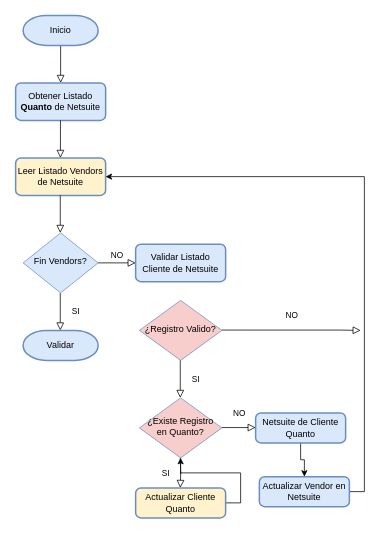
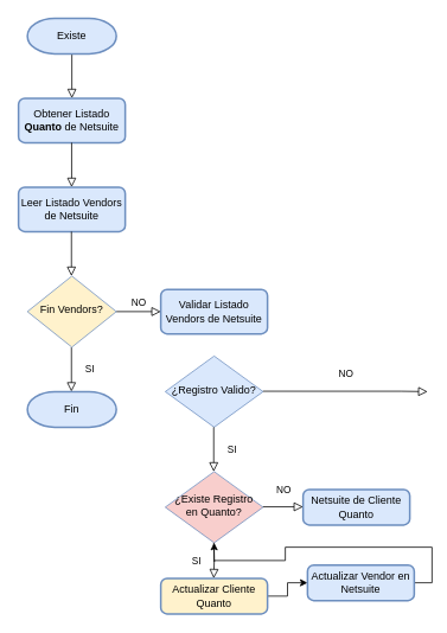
- <mxCell id="16" value="Inicio" style="strokeWidth=2;html=1;shape=mxgraph.flowchart.terminator;whiteSpace=wrap;fillColor=#dae8fc;strokeColor=#6c8ebf;" parent="1" vertex="1"><mxGeometry x="30" y="20" width="100" height="40" as="geometry" /></mxCell>
+ <mxCell id="16" value="Existe" style="strokeWidth=2;html=1;shape=mxgraph.flowchart.terminator;whiteSpace=wrap;fillColor=#dae8fc;strokeColor=#6c8ebf;" parent="1" vertex="1"><mxGeometry x="30" y="20" width="100" height="40" as="geometry" /></mxCell>
- <mxCell id="18" value="Leer Listado Vendors de Netsuite" style="rounded=1;whiteSpace=wrap;html=1;absoluteArcSize=1;arcSize=14;strokeWidth=2;fillColor=#fff2cc;strokeColor=#6c8ebf;" vertex="1" parent="1"><mxGeometry x="20" y="210" width="120" height="50" as="geometry" /></mxCell>
+ <mxCell id="18" value="Leer Listado Vendors de Netsuite" style="rounded=1;whiteSpace=wrap;html=1;absoluteArcSize=1;arcSize=14;strokeWidth=2;fillColor=#dae8fc;strokeColor=#6c8ebf;" vertex="1" parent="1"><mxGeometry x="20" y="210" width="120" height="50" as="geometry" /></mxCell>
- <mxCell id="23" style="edgeStyle=orthogonalEdgeStyle;rounded=0;orthogonalLoop=1;jettySize=auto;html=1;exitX=1;exitY=0.5;exitDx=0;exitDy=0;entryX=1;entryY=0.5;entryDx=0;entryDy=0;fontSize=12;" edge="1" parent="1" source="24" target="18"><mxGeometry relative="1" as="geometry" /></mxCell>
+ <mxCell id="23" style="edgeStyle=orthogonalEdgeStyle;rounded=0;orthogonalLoop=1;jettySize=auto;html=1;exitX=1;exitY=0.5;exitDx=0;exitDy=0;fontSize=12;" edge="1" parent="1" source="24" target="11"><mxGeometry relative="1" as="geometry" /></mxCell>
- <mxCell id="5" value="Fin Vendors?" style="rhombus;whiteSpace=wrap;html=1;shadow=0;fontFamily=Helvetica;fontSize=12;align=center;strokeWidth=1;spacing=6;spacingTop=-4;fillColor=#dae8fc;strokeColor=#6c8ebf;" parent="1" vertex="1"><mxGeometry x="30" y="310" width="100" height="80" as="geometry" /></mxCell>
+ <mxCell id="5" value="Fin Vendors?" style="rhombus;whiteSpace=wrap;html=1;shadow=0;fontFamily=Helvetica;fontSize=12;align=center;strokeWidth=1;spacing=6;spacingTop=-4;fillColor=#fff2cc;strokeColor=#6c8ebf;" parent="1" vertex="1"><mxGeometry x="30" y="310" width="100" height="80" as="geometry" /></mxCell>
- <mxCell id="20" value="Validar Listado Cliente de Netsuite" style="rounded=1;whiteSpace=wrap;html=1;absoluteArcSize=1;arcSize=14;strokeWidth=2;fillColor=#dae8fc;strokeColor=#6c8ebf;" vertex="1" parent="1"><mxGeometry x="180" y="325" width="120" height="50" as="geometry" /></mxCell>
+ <mxCell id="20" value="Validar Listado Vendors de Netsuite" style="rounded=1;whiteSpace=wrap;html=1;absoluteArcSize=1;arcSize=14;strokeWidth=2;fillColor=#dae8fc;strokeColor=#6c8ebf;" vertex="1" parent="1"><mxGeometry x="180" y="325" width="120" height="50" as="geometry" /></mxCell>
- <mxCell id="8" value="¿Registro Valido?" style="rhombus;whiteSpace=wrap;html=1;shadow=0;fontFamily=Helvetica;fontSize=12;align=center;strokeWidth=1;spacing=6;spacingTop=-4;fillColor=#f8cecc;strokeColor=#6c8ebf;" parent="1" vertex="1"><mxGeometry x="185" y="400" width="110" height="80" as="geometry" /></mxCell>
+ <mxCell id="8" value="¿Registro Valido?" style="rhombus;whiteSpace=wrap;html=1;shadow=0;fontFamily=Helvetica;fontSize=12;align=center;strokeWidth=1;spacing=6;spacingTop=-4;fillColor=#dae8fc;strokeColor=#6c8ebf;" parent="1" vertex="1"><mxGeometry x="185" y="400" width="110" height="80" as="geometry" /></mxCell>
- <mxCell id="17" value="Validar" style="strokeWidth=2;html=1;shape=mxgraph.flowchart.terminator;whiteSpace=wrap;fillColor=#dae8fc;strokeColor=#6c8ebf;" parent="1" vertex="1"><mxGeometry x="30" y="440" width="100" height="40" as="geometry" /></mxCell>
+ <mxCell id="17" value="Fin" style="strokeWidth=2;html=1;shape=mxgraph.flowchart.terminator;whiteSpace=wrap;fillColor=#dae8fc;strokeColor=#6c8ebf;" parent="1" vertex="1"><mxGeometry x="30" y="440" width="100" height="40" as="geometry" /></mxCell>
- <mxCell id="13" style="edgeStyle=orthogonalEdgeStyle;rounded=0;orthogonalLoop=1;jettySize=auto;html=1;exitX=0.5;exitY=1;exitDx=0;exitDy=0;entryX=0.5;entryY=0;entryDx=0;entryDy=0;fontSize=12;" edge="1" parent="1" source="14" target="24"><mxGeometry relative="1" as="geometry" /></mxCell>
- <mxCell id="9" style="edgeStyle=orthogonalEdgeStyle;rounded=0;orthogonalLoop=1;jettySize=auto;html=1;exitX=1;exitY=0.5;exitDx=0;exitDy=0;fontSize=12;" edge="1" parent="1" source="10" target="11"><mxGeometry relative="1" as="geometry" /></mxCell>
+ <mxCell id="9" style="edgeStyle=orthogonalEdgeStyle;rounded=0;orthogonalLoop=1;jettySize=auto;html=1;exitX=1;exitY=0.5;exitDx=0;exitDy=0;entryX=0;entryY=0.5;entryDx=0;entryDy=0;fontSize=12;" edge="1" parent="1" source="10" target="24"><mxGeometry relative="1" as="geometry" /></mxCell>
